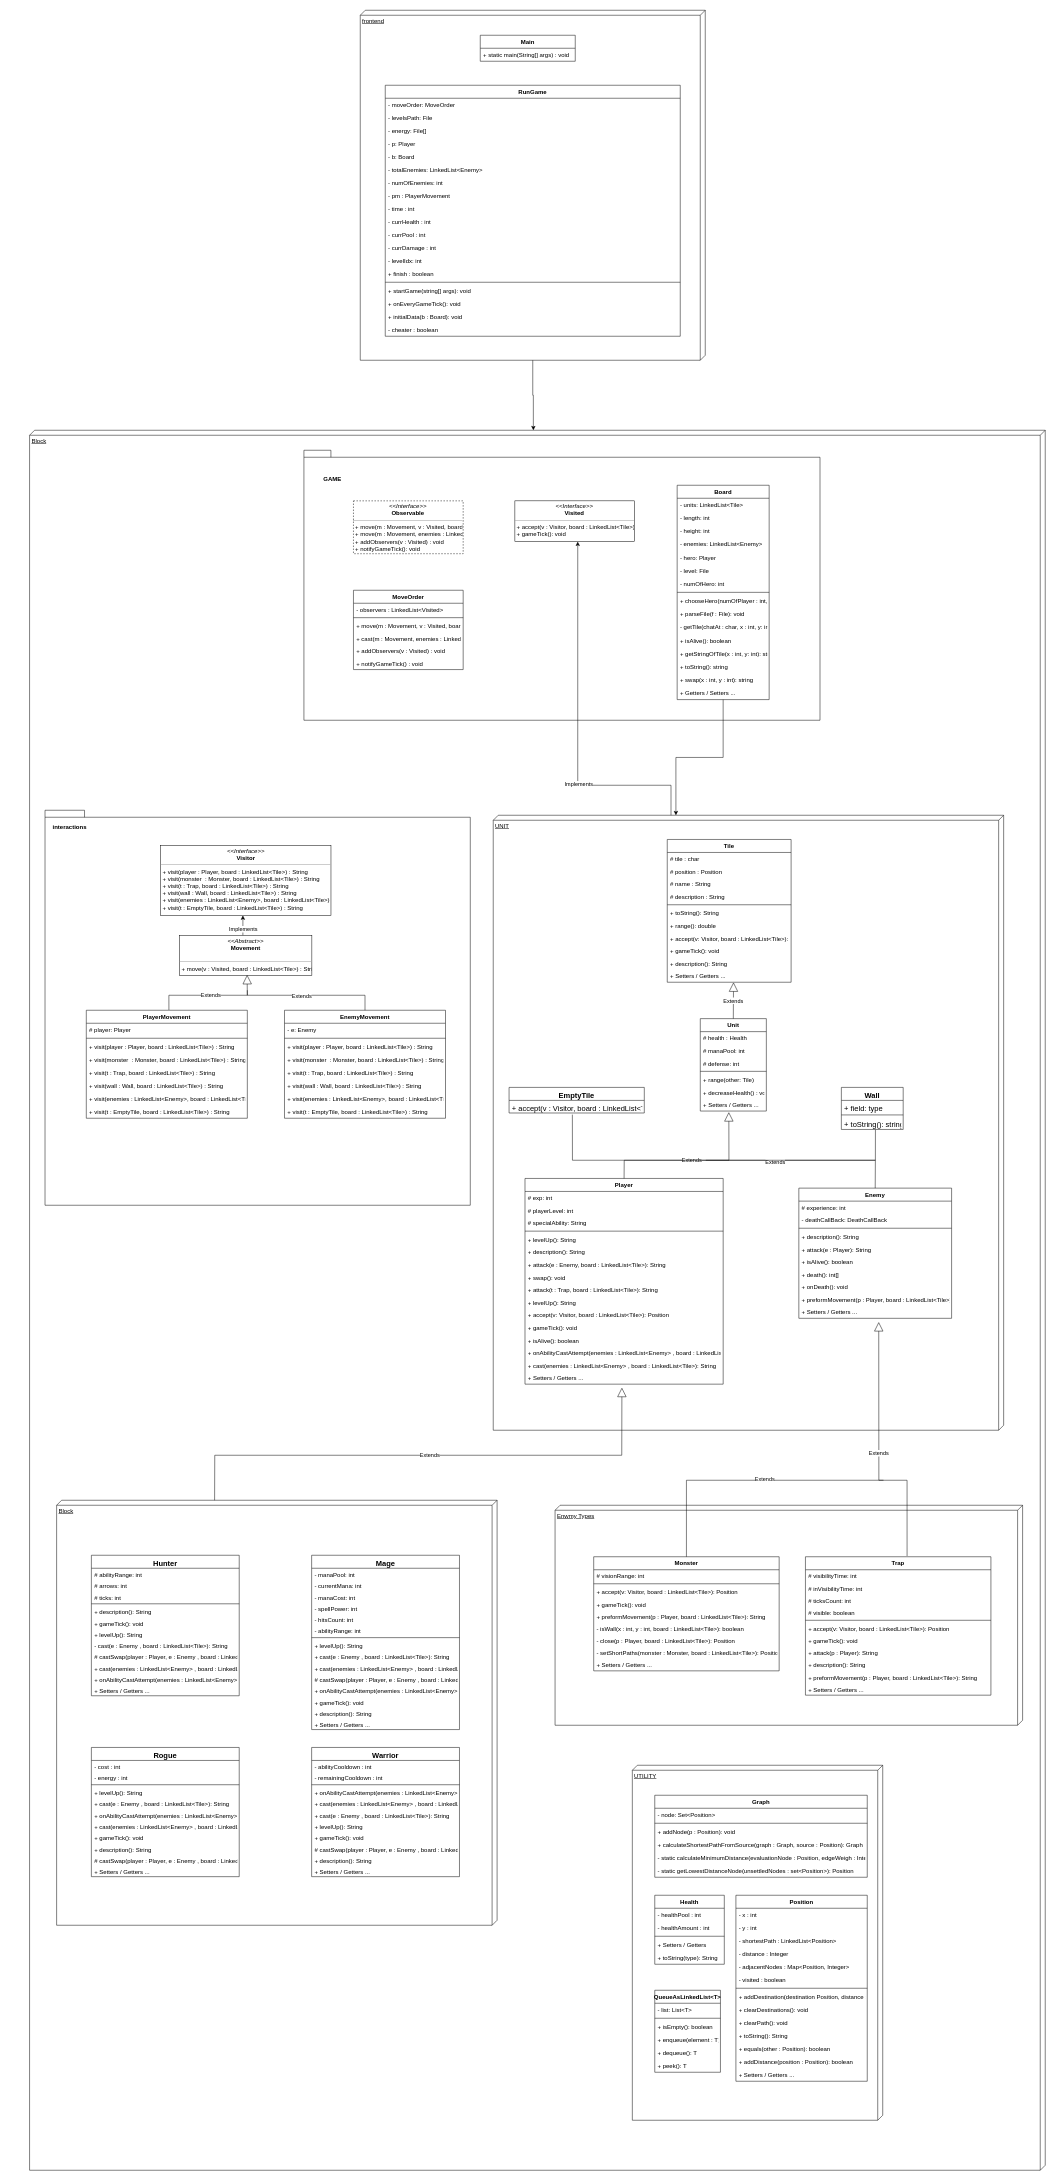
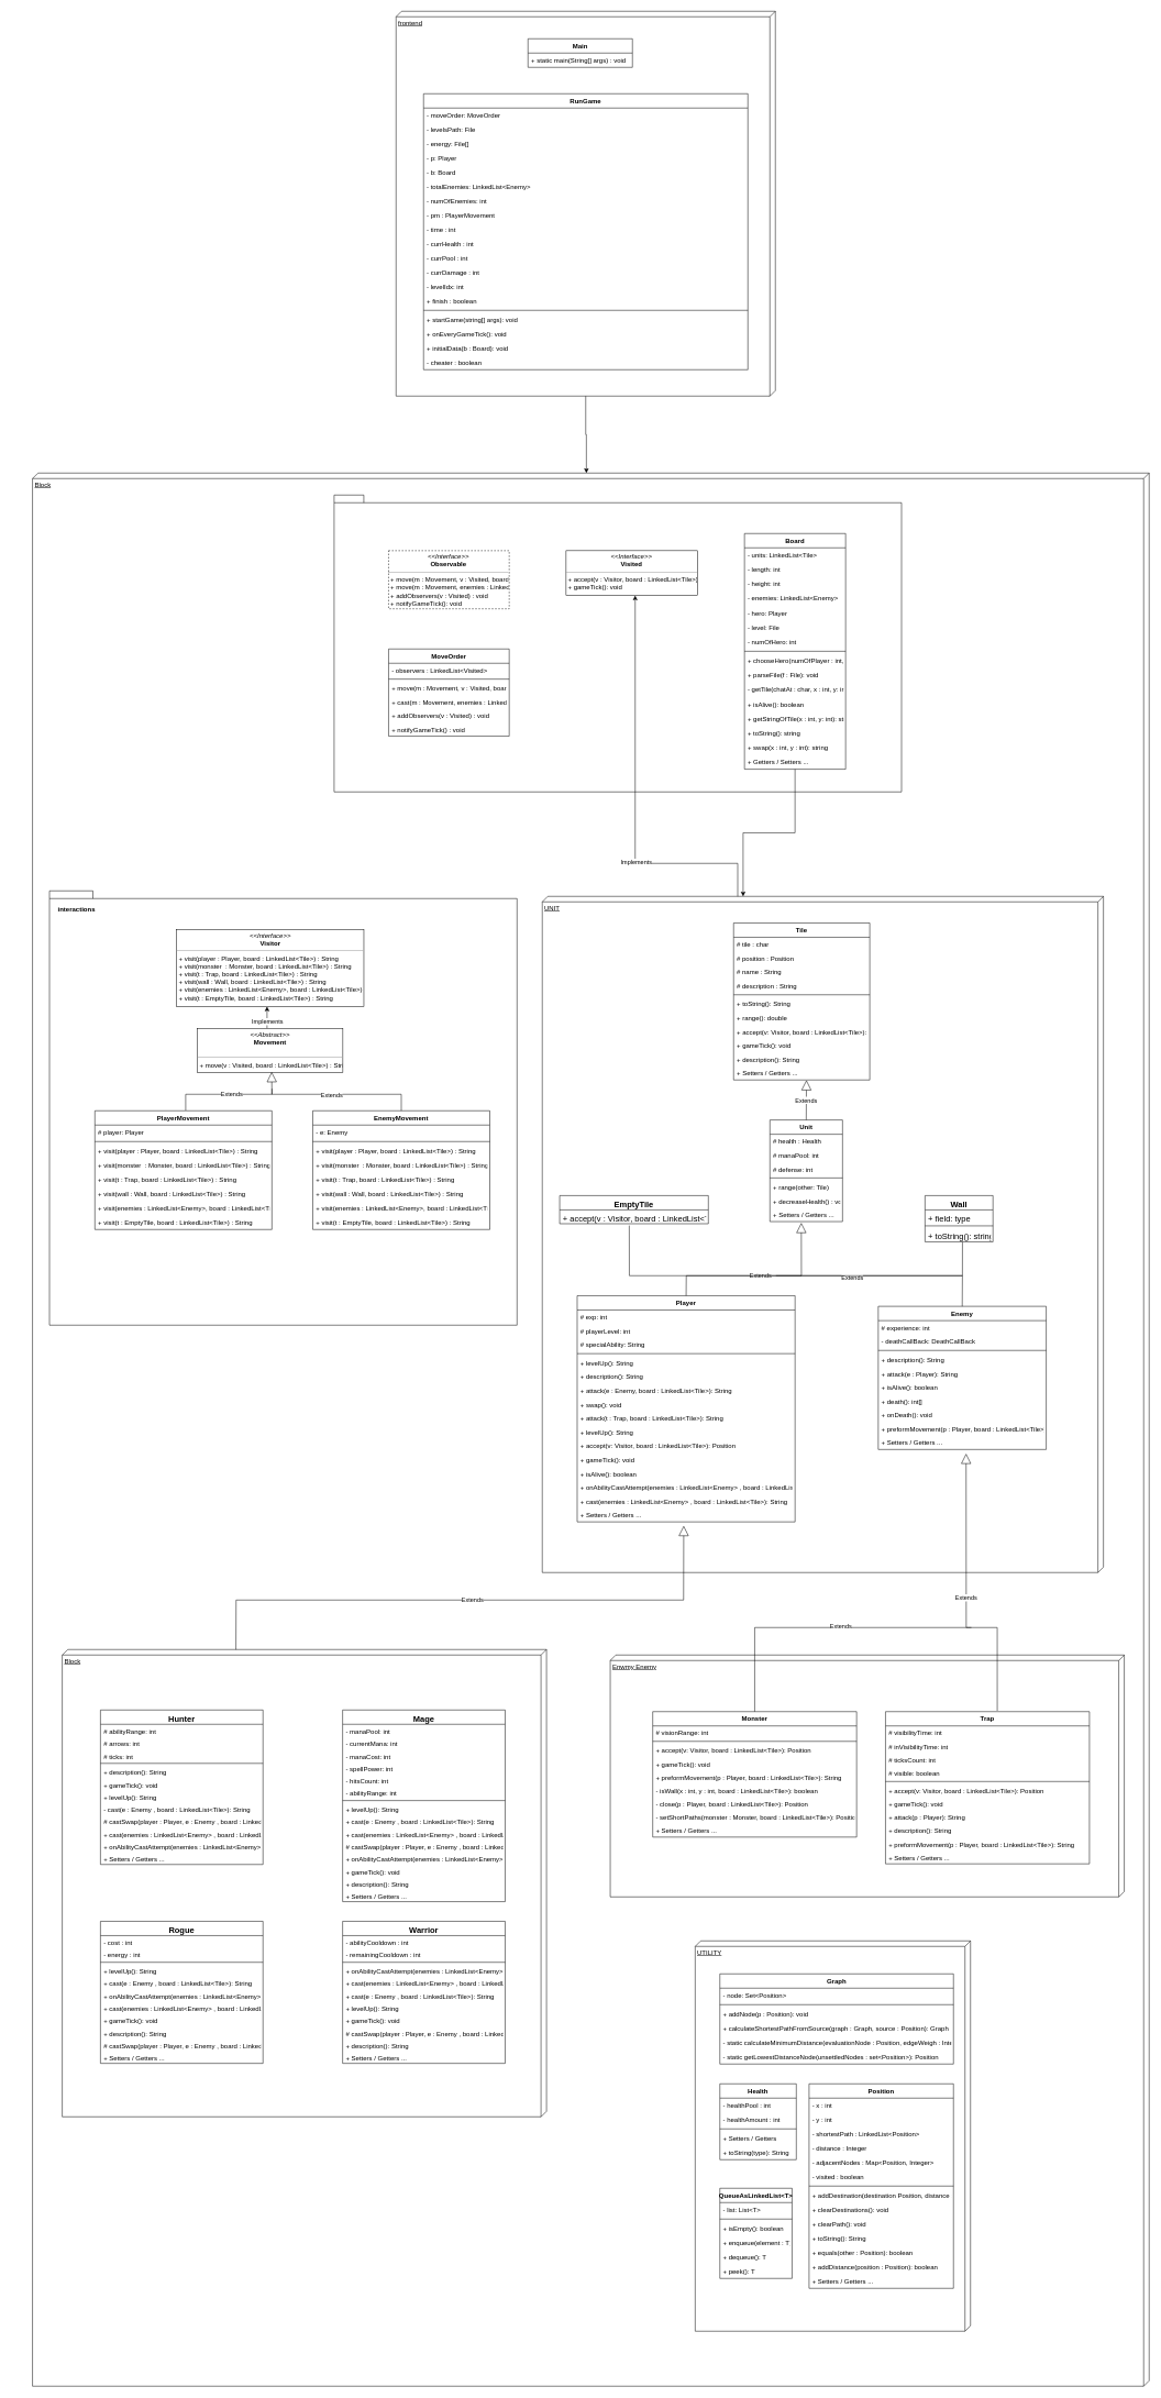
- <mxCell id="50" value="GAME" style="text;align=center;fontStyle=1;verticalAlign=middle;spacingLeft=3;spacingRight=3;strokeColor=none;rotatable=0;points=[[0,0.5],[1,0.5]];portConstraint=eastwest;" vertex="1" parent="30"><mxGeometry x="-0.003" y="30.004" width="114.267" height="54.889" as="geometry" /></mxCell>
- <mxCell id="62" value="Enwmy Types" style="verticalAlign=top;align=left;spacingTop=8;spacingLeft=2;spacingRight=12;shape=cube;size=10;direction=south;fontStyle=4;html=1;" vertex="1" parent="61"><mxGeometry width="935.068" height="440" as="geometry" /></mxCell>
+ <mxCell id="62" value="Enwmy Enemy" style="verticalAlign=top;align=left;spacingTop=8;spacingLeft=2;spacingRight=12;shape=cube;size=10;direction=south;fontStyle=4;html=1;" vertex="1" parent="61"><mxGeometry width="935.068" height="440" as="geometry" /></mxCell>
